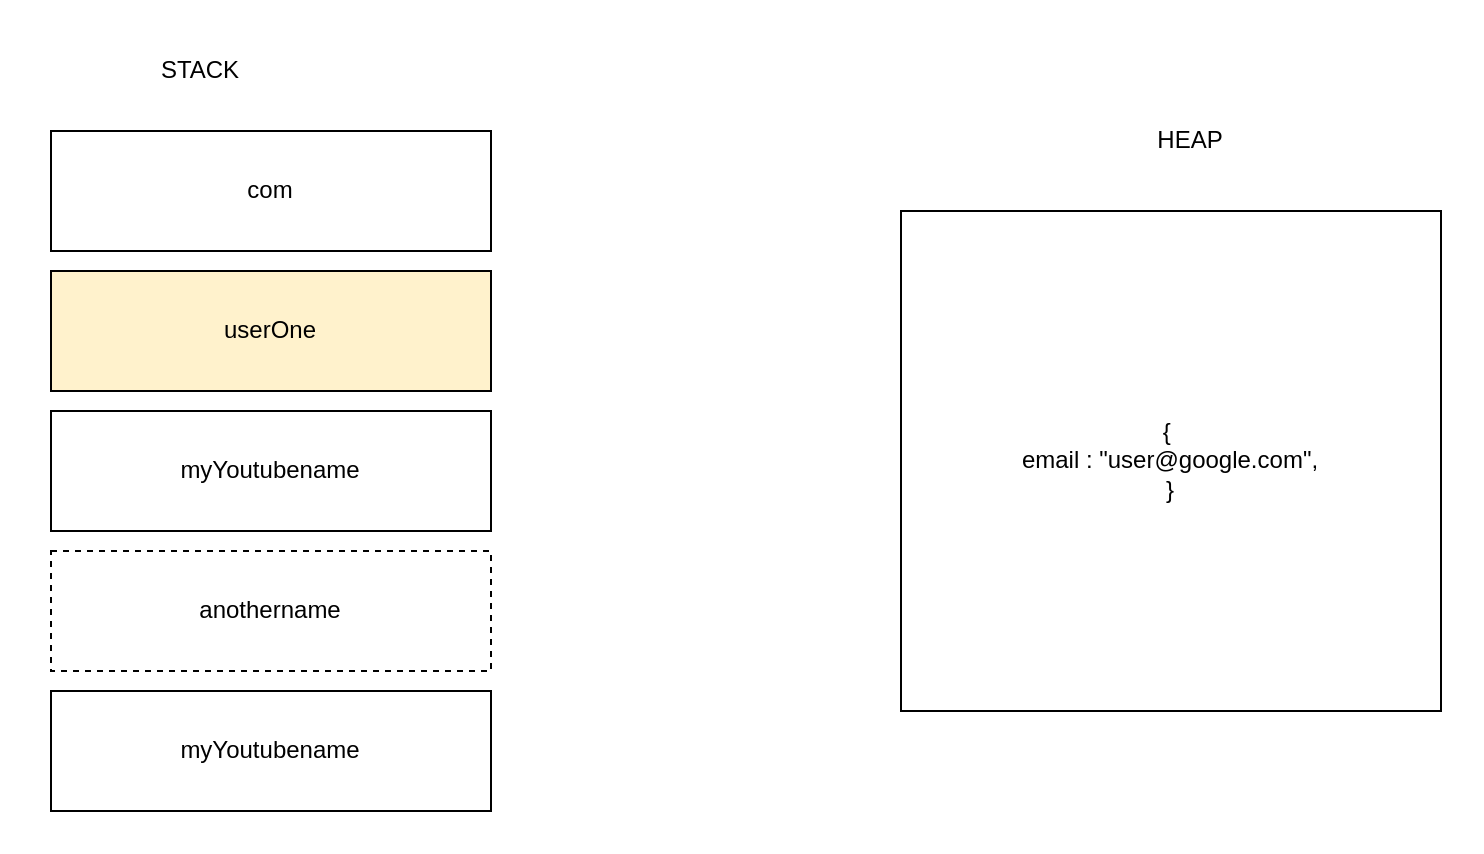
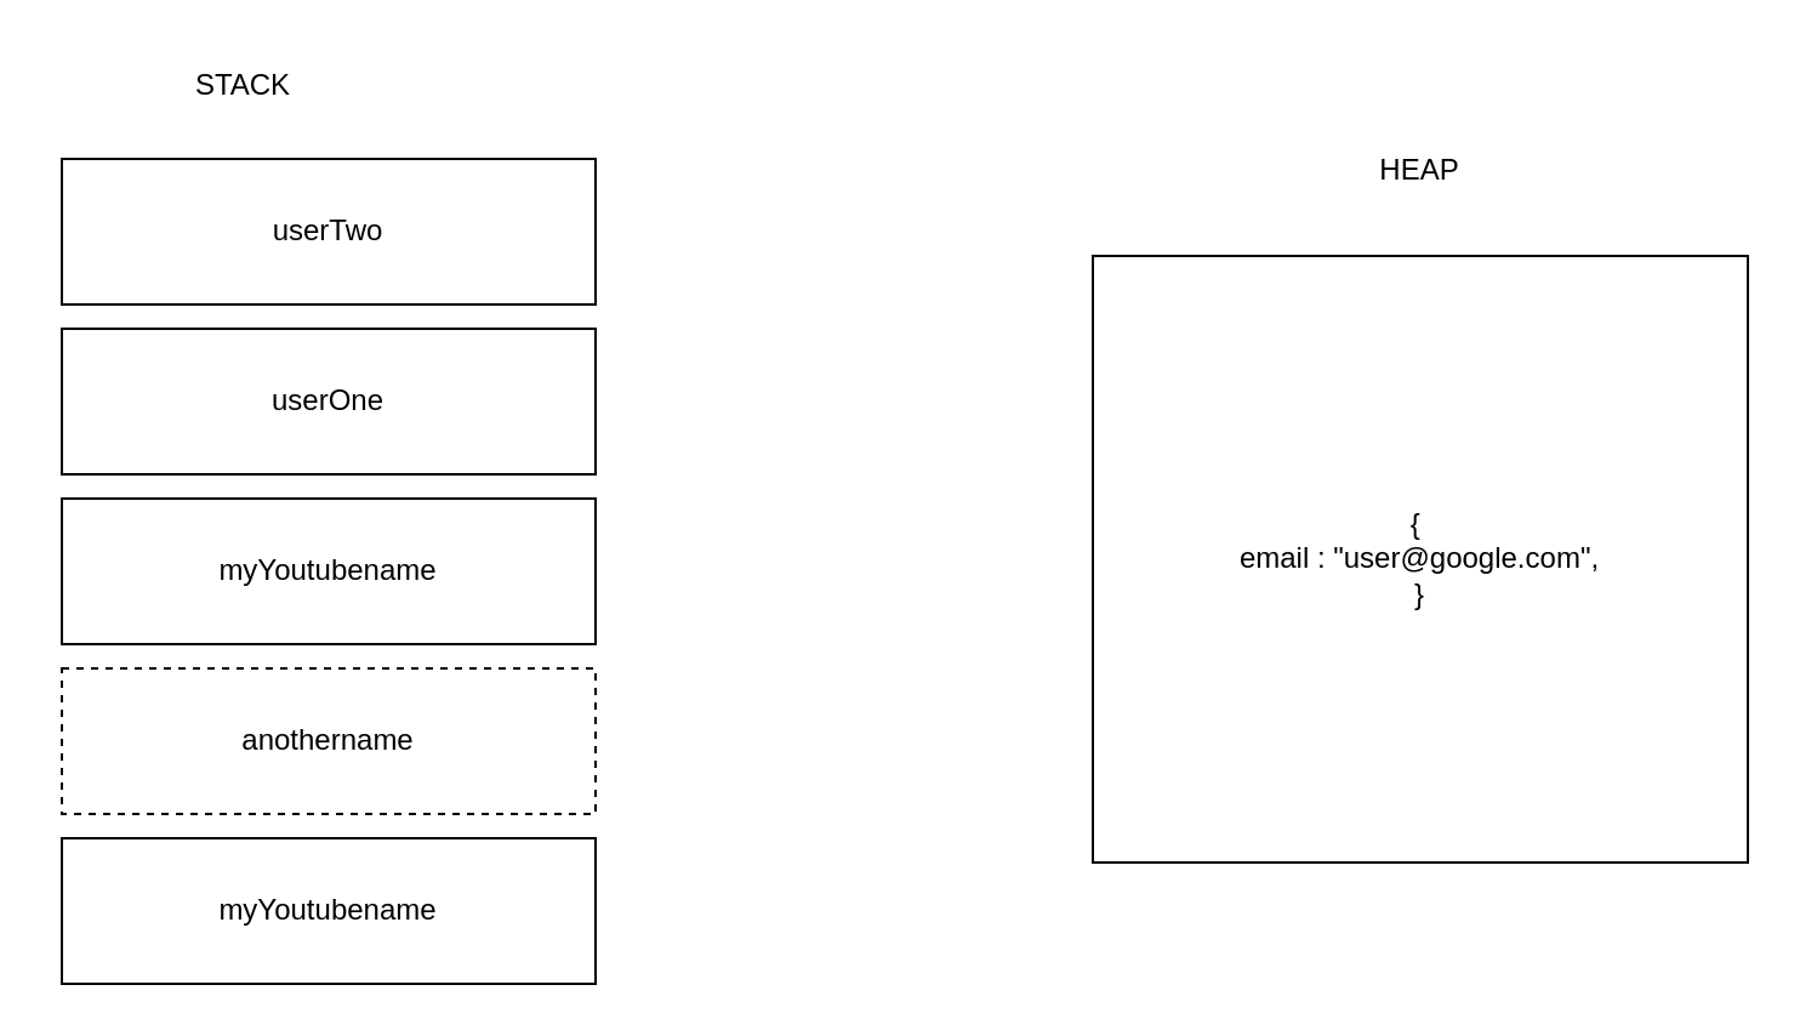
- <mxCell id="9" value="HEAP&lt;br&gt;" style="text;strokeColor=none;align=center;fillColor=none;html=1;verticalAlign=middle;whiteSpace=wrap;rounded=0;" vertex="1" parent="1"><mxGeometry x="565" y="55" width="60" height="30" as="geometry" /></mxCell>
+ <mxCell id="9" value="HEAP&lt;br&gt;" style="text;strokeColor=none;align=center;fillColor=none;html=1;verticalAlign=middle;whiteSpace=wrap;rounded=0;" vertex="1" parent="1"><mxGeometry x="555" y="55" width="60" height="30" as="geometry" /></mxCell>
- <mxCell id="2" value="com" style="whiteSpace=wrap;html=1;" vertex="1" parent="1"><mxGeometry x="25" y="65" width="220" height="60" as="geometry" /></mxCell>
+ <mxCell id="2" value="userTwo" style="whiteSpace=wrap;html=1;" vertex="1" parent="1"><mxGeometry x="25" y="65" width="220" height="60" as="geometry" /></mxCell>
- <mxCell id="3" value="userOne" style="whiteSpace=wrap;html=1;fillColor=#fff2cc;" vertex="1" parent="1"><mxGeometry x="25" y="135" width="220" height="60" as="geometry" /></mxCell>
+ <mxCell id="3" value="userOne" style="whiteSpace=wrap;html=1;" vertex="1" parent="1"><mxGeometry x="25" y="135" width="220" height="60" as="geometry" /></mxCell>
